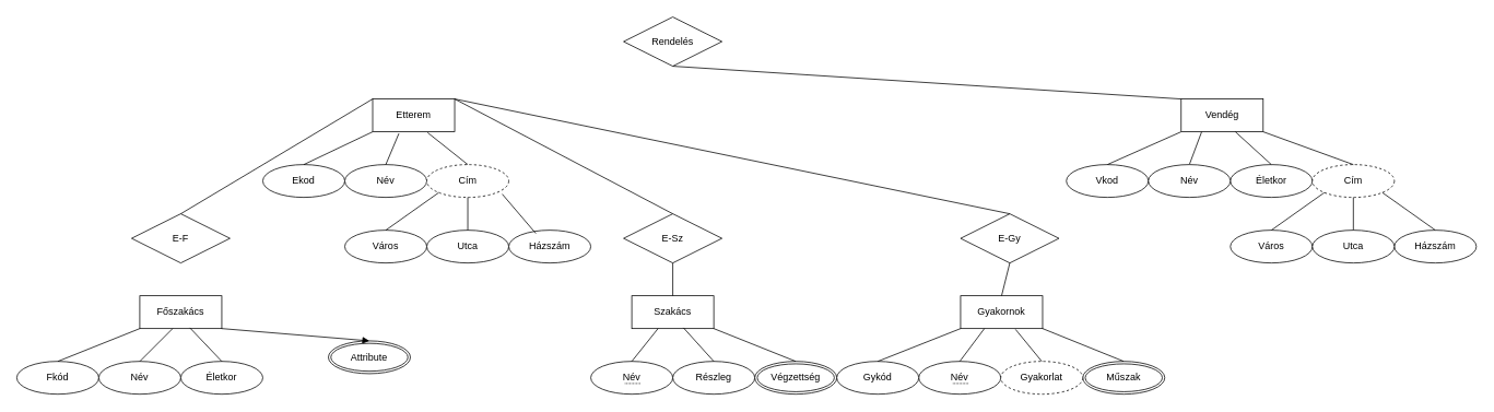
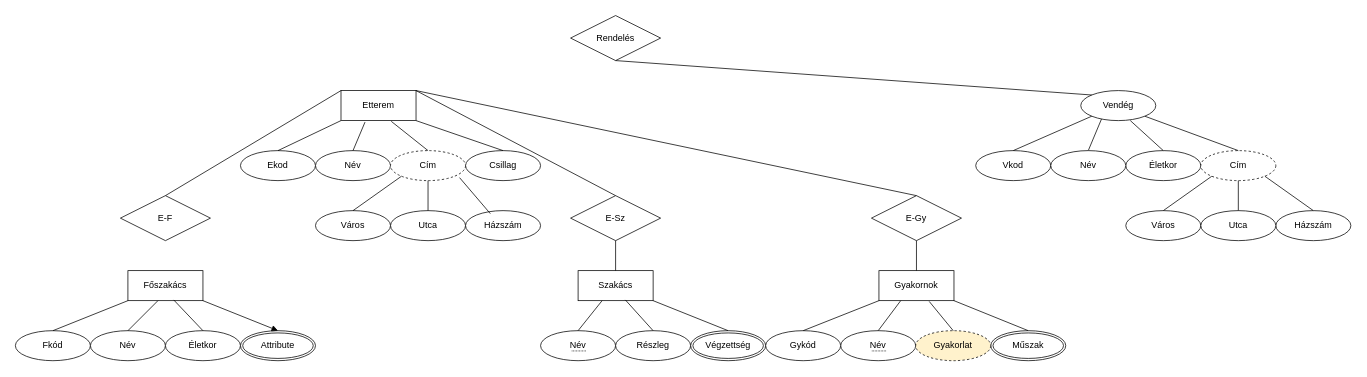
- <mxCell id="51" value="Vendég" style="whiteSpace=wrap;html=1;align=center;" vertex="1" parent="1"><mxGeometry x="1440" y="120" width="100" height="40" as="geometry" /></mxCell>
+ <mxCell id="51" value="Vendég" style="ellipse;whiteSpace=wrap;html=1;align=center;" vertex="1" parent="1"><mxGeometry x="1440" y="120" width="100" height="40" as="geometry" /></mxCell>
+ <mxCell id="14" value="" style="endArrow=none;html=1;rounded=0;exitX=1;exitY=1;exitDx=0;exitDy=0;entryX=0.5;entryY=0;entryDx=0;entryDy=0;" edge="1" parent="1" source="2" target="5"><mxGeometry relative="1" as="geometry"><mxPoint x="530" y="470" as="sourcePoint" /><mxPoint x="690" y="470" as="targetPoint" /></mxGeometry></mxCell>
+ <mxCell id="5" value="Csillag" style="ellipse;whiteSpace=wrap;html=1;align=center;" vertex="1" parent="1"><mxGeometry x="620" y="200" width="100" height="40" as="geometry" /></mxCell>
- <mxCell id="38" value="E-Gy" style="shape=rhombus;perimeter=rhombusPerimeter;whiteSpace=wrap;html=1;align=center;" vertex="1" parent="1"><mxGeometry x="1171" y="260" width="120" height="60" as="geometry" /></mxCell>
+ <mxCell id="38" value="E-Gy" style="shape=rhombus;perimeter=rhombusPerimeter;whiteSpace=wrap;html=1;align=center;" vertex="1" parent="1"><mxGeometry x="1161" y="260" width="120" height="60" as="geometry" /></mxCell>
- <mxCell id="23" value="Attribute" style="ellipse;shape=doubleEllipse;margin=3;whiteSpace=wrap;html=1;align=center;" vertex="1" parent="1"><mxGeometry x="400" y="415" width="100" height="40" as="geometry" /></mxCell>
+ <mxCell id="23" value="Attribute" style="ellipse;shape=doubleEllipse;margin=3;whiteSpace=wrap;html=1;align=center;" vertex="1" parent="1"><mxGeometry x="320" y="440" width="100" height="40" as="geometry" /></mxCell>
- <mxCell id="44" value="Gyakorlat" style="ellipse;whiteSpace=wrap;html=1;align=center;dashed=1;" vertex="1" parent="1"><mxGeometry x="1220" y="440" width="100" height="40" as="geometry" /></mxCell>
+ <mxCell id="44" value="Gyakorlat" style="ellipse;whiteSpace=wrap;html=1;align=center;dashed=1;fillColor=#fff2cc;" vertex="1" parent="1"><mxGeometry x="1220" y="440" width="100" height="40" as="geometry" /></mxCell>
